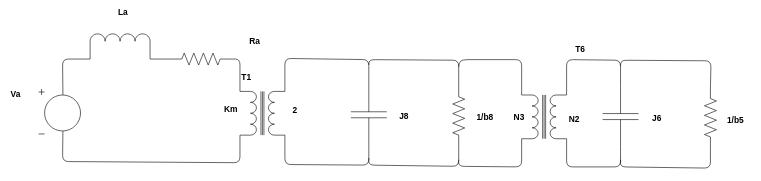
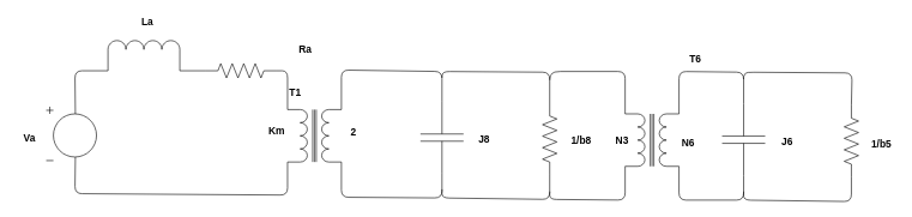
- <mxCell id="25" value="&lt;b&gt;&lt;font style=&quot;font-size: 14px&quot;&gt;La&lt;/font&gt;&lt;/b&gt;" style="text;html=1;strokeColor=none;fillColor=none;align=center;verticalAlign=middle;whiteSpace=wrap;rounded=0;" vertex="1" parent="1"><mxGeometry x="184" y="10" width="40" height="20" as="geometry" /></mxCell>
+ <mxCell id="25" value="&lt;b&gt;&lt;font style=&quot;font-size: 14px&quot;&gt;La&lt;/font&gt;&lt;/b&gt;" style="text;html=1;strokeColor=none;fillColor=none;align=center;verticalAlign=middle;whiteSpace=wrap;rounded=0;" vertex="1" parent="1"><mxGeometry x="184" y="20" width="40" height="20" as="geometry" /></mxCell>
- <mxCell id="35" value="&lt;b&gt;&lt;font style=&quot;font-size: 14px&quot;&gt;Va&lt;/font&gt;&lt;/b&gt;" style="text;html=1;strokeColor=none;fillColor=none;align=center;verticalAlign=middle;whiteSpace=wrap;rounded=0;" vertex="1" parent="1"><mxGeometry x="5" y="147" width="40" height="20" as="geometry" /></mxCell>
+ <mxCell id="35" value="&lt;b&gt;&lt;font style=&quot;font-size: 14px&quot;&gt;Va&lt;/font&gt;&lt;/b&gt;" style="text;html=1;strokeColor=none;fillColor=none;align=center;verticalAlign=middle;whiteSpace=wrap;rounded=0;" vertex="1" parent="1"><mxGeometry x="20" y="182" width="40" height="20" as="geometry" /></mxCell>
- <mxCell id="32" value="&lt;span style=&quot;font-size: 14px&quot;&gt;&lt;b&gt;N2&lt;/b&gt;&lt;/span&gt;" style="text;html=1;strokeColor=none;fillColor=none;align=center;verticalAlign=middle;whiteSpace=wrap;rounded=0;" vertex="1" parent="1"><mxGeometry x="937" y="189" width="40" height="20" as="geometry" /></mxCell>
+ <mxCell id="32" value="&lt;span style=&quot;font-size: 14px&quot;&gt;&lt;b&gt;N6&lt;/b&gt;&lt;/span&gt;" style="text;html=1;strokeColor=none;fillColor=none;align=center;verticalAlign=middle;whiteSpace=wrap;rounded=0;" vertex="1" parent="1"><mxGeometry x="937" y="189" width="40" height="20" as="geometry" /></mxCell>
